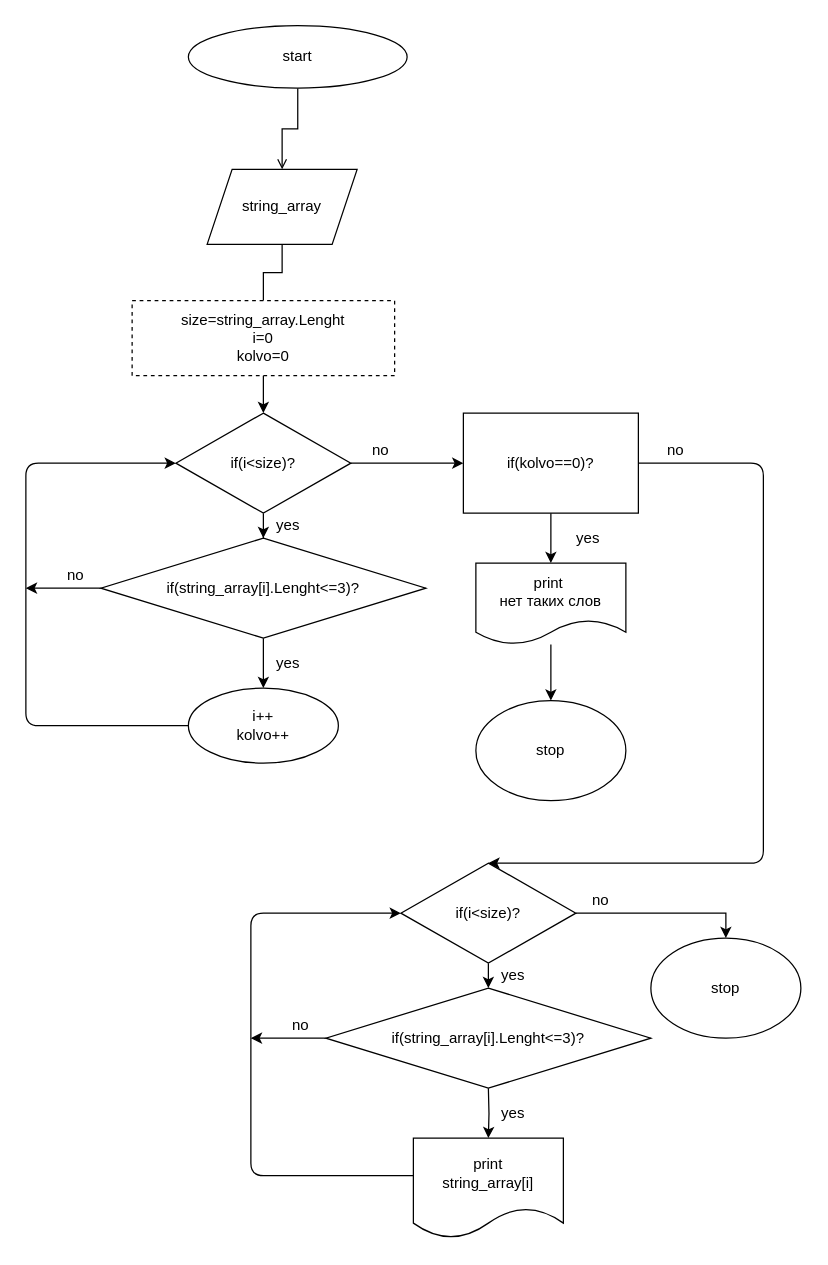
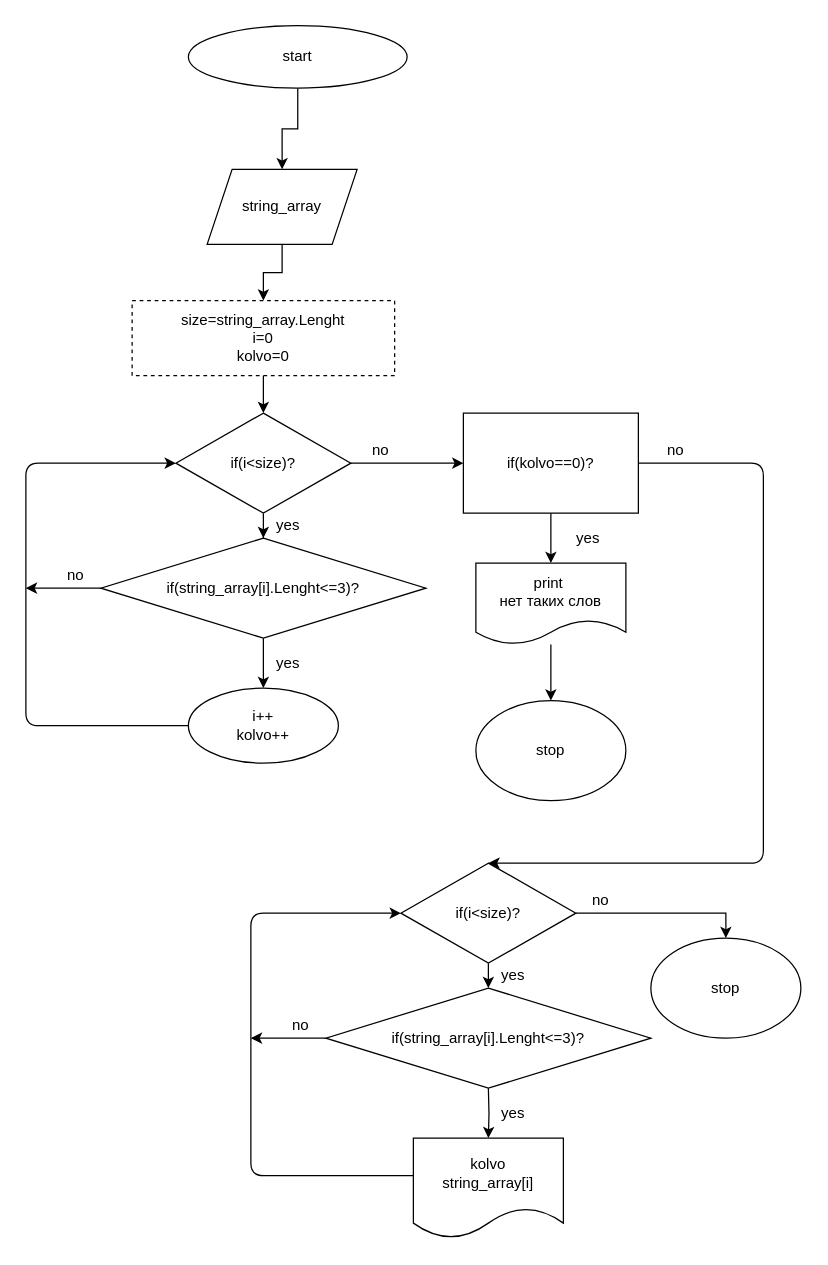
- <mxCell id="2" value="" style="edgeStyle=orthogonalEdgeStyle;rounded=0;orthogonalLoop=1;jettySize=auto;html=1;endArrow=open;" edge="1" parent="1" source="3" target="5"><mxGeometry relative="1" as="geometry" /></mxCell>
+ <mxCell id="2" value="" style="edgeStyle=orthogonalEdgeStyle;rounded=0;orthogonalLoop=1;jettySize=auto;html=1;" edge="1" parent="1" source="3" target="5"><mxGeometry relative="1" as="geometry" /></mxCell>
- <mxCell id="4" value="" style="edgeStyle=orthogonalEdgeStyle;rounded=0;orthogonalLoop=1;jettySize=auto;html=1;endArrow=none;" edge="1" parent="1" source="5" target="7"><mxGeometry relative="1" as="geometry" /></mxCell>
+ <mxCell id="4" value="" style="edgeStyle=orthogonalEdgeStyle;rounded=0;orthogonalLoop=1;jettySize=auto;html=1;" edge="1" parent="1" source="5" target="7"><mxGeometry relative="1" as="geometry" /></mxCell>
- <mxCell id="41" value="print&lt;br&gt;string_array[i]" style="shape=document;whiteSpace=wrap;html=1;boundedLbl=1;" vertex="1" parent="1"><mxGeometry x="330" y="910" width="120" height="80" as="geometry" /></mxCell>
+ <mxCell id="41" value="kolvo&lt;br&gt;string_array[i]" style="shape=document;whiteSpace=wrap;html=1;boundedLbl=1;" vertex="1" parent="1"><mxGeometry x="330" y="910" width="120" height="80" as="geometry" /></mxCell>
